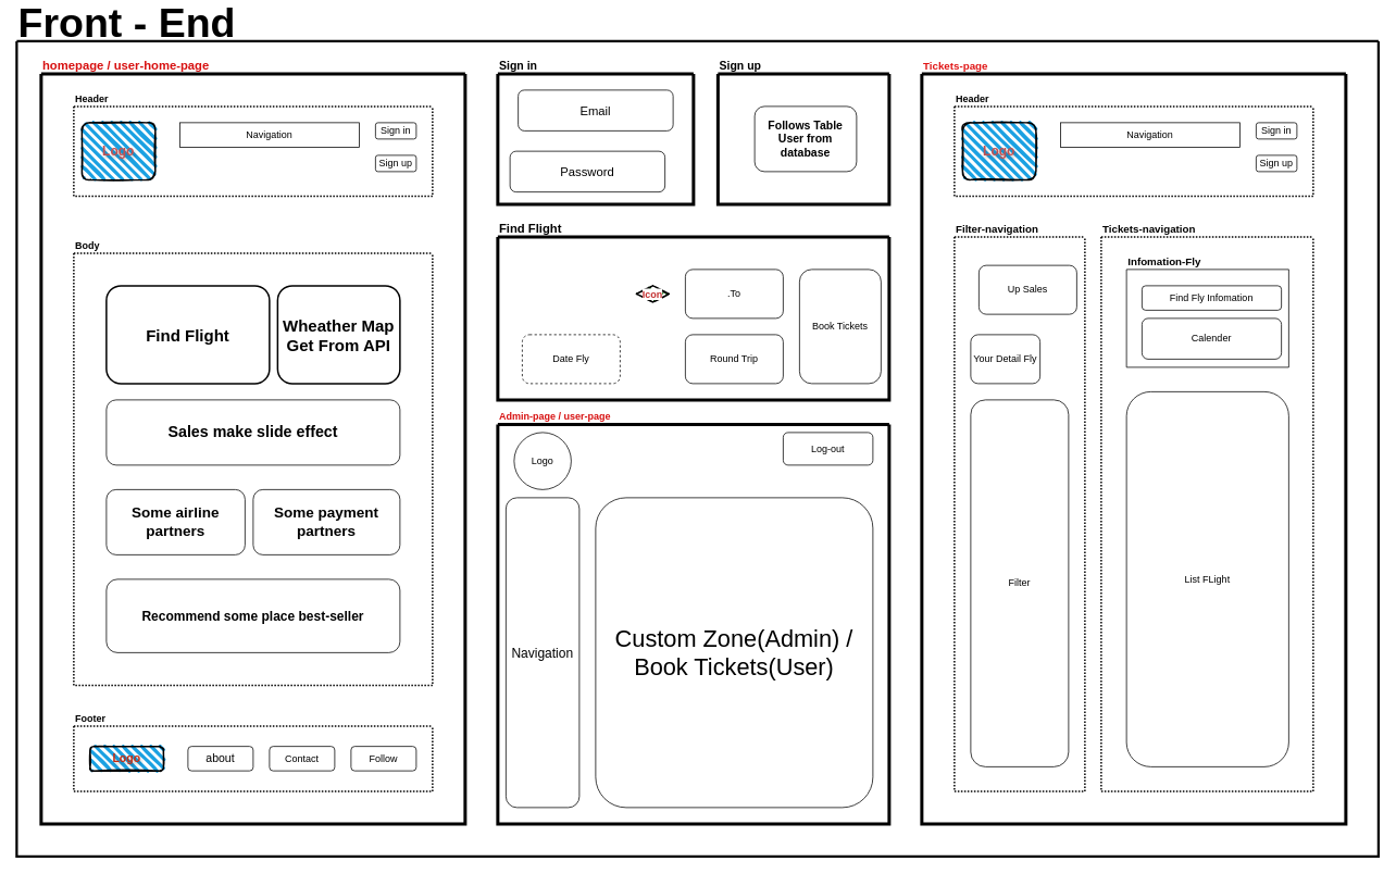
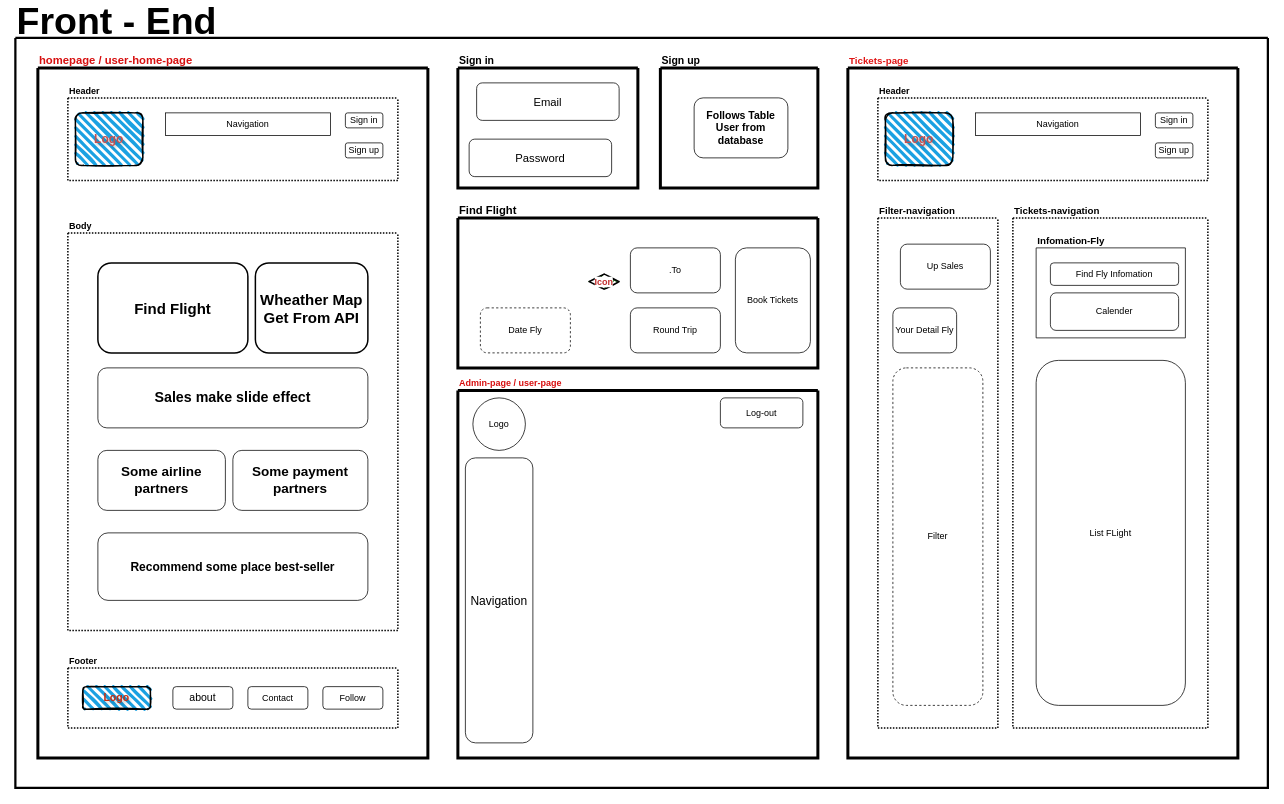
- <mxCell id="28" value="Icon" style="rhombus;whiteSpace=wrap;html=1;strokeWidth=2;fillWeight=-1;hachureGap=8;fillStyle=cross-hatch;fillColor=#006600;sketch=1;fontColor=#c22e2e;fontStyle=1;verticalAlign=bottom;align=center;horizontal=1;labelBorderColor=none;labelBackgroundColor=default;" vertex="1" parent="26"><mxGeometry x="170" y="60" width="40" height="20" as="geometry" /></mxCell>
+ <mxCell id="28" value="Icon" style="rhombus;whiteSpace=wrap;html=1;strokeWidth=2;fillWeight=-1;hachureGap=8;fillStyle=cross-hatch;fillColor=#006600;sketch=1;fontColor=#c22e2e;fontStyle=1;verticalAlign=bottom;align=center;horizontal=1;labelBorderColor=none;labelBackgroundColor=default;" vertex="1" parent="26"><mxGeometry x="175" y="75" width="40" height="20" as="geometry" /></mxCell>
- <mxCell id="45" value="Filter" style="rounded=1;whiteSpace=wrap;html=1;" vertex="1" parent="43"><mxGeometry x="20" y="200" width="120" height="450" as="geometry" /></mxCell>
+ <mxCell id="45" value="Filter" style="rounded=1;whiteSpace=wrap;html=1;dashed=1;" vertex="1" parent="43"><mxGeometry x="20" y="200" width="120" height="450" as="geometry" /></mxCell>
- <mxCell id="36" value="Custom Zone(Admin) / Book Tickets(User)" style="rounded=1;whiteSpace=wrap;html=1;arcSize=11;fontSize=29;" vertex="1" parent="32"><mxGeometry x="120" y="90" width="340" height="380" as="geometry" /></mxCell>
